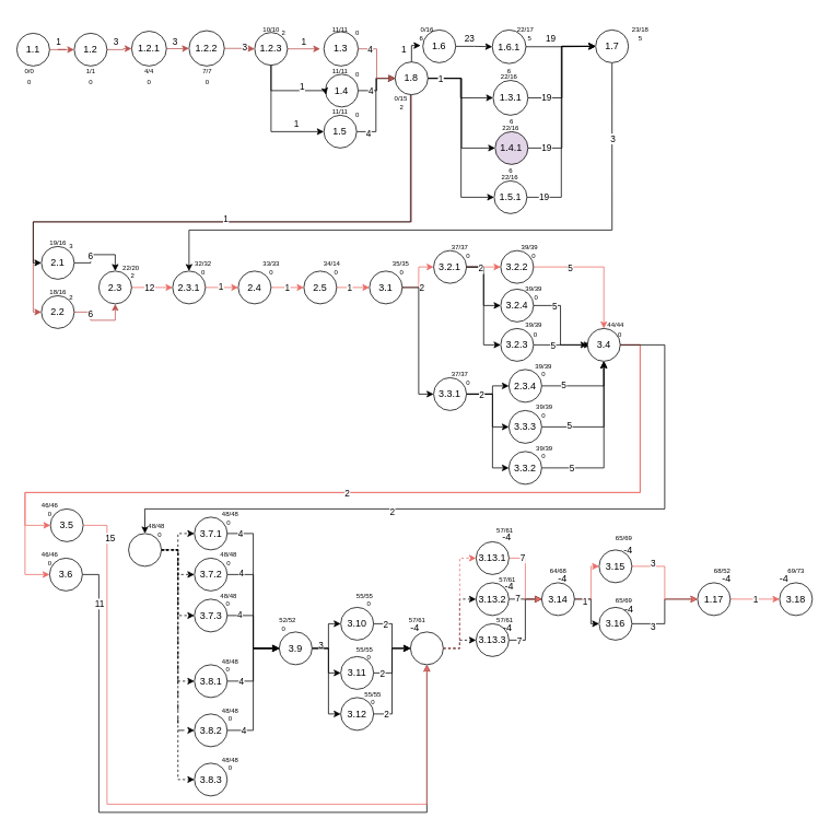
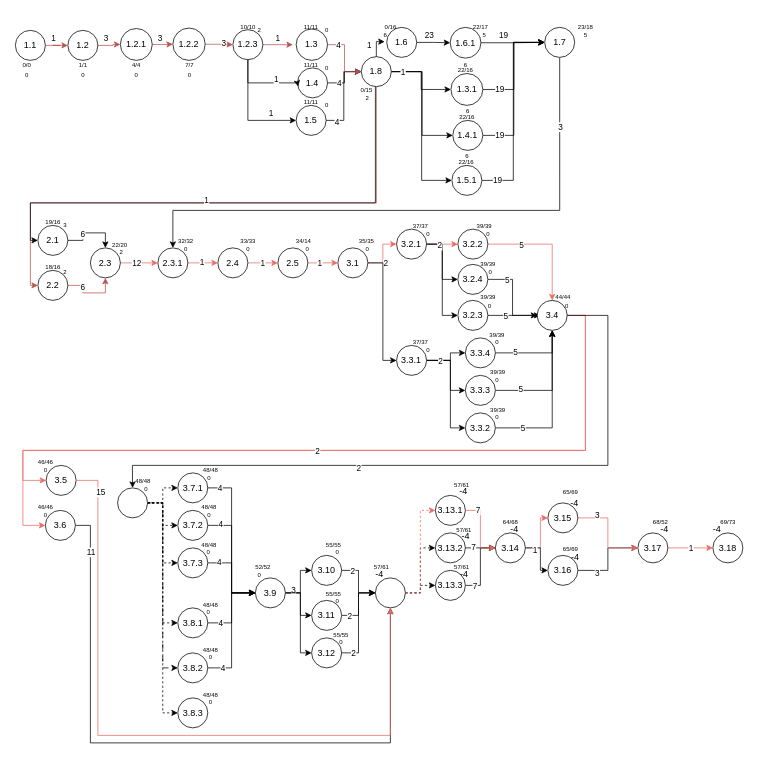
- <mxCell id="31" value="1.4.1" style="ellipse;whiteSpace=wrap;html=1;aspect=fixed;fillColor=#e1d5e7;" vertex="1" parent="1"><mxGeometry x="603.25" y="160" width="40" height="40" as="geometry" /></mxCell>
+ <mxCell id="31" value="1.4.1" style="ellipse;whiteSpace=wrap;html=1;aspect=fixed;" vertex="1" parent="1"><mxGeometry x="603.25" y="160" width="40" height="40" as="geometry" /></mxCell>
- <mxCell id="142" value="2.3.4" style="ellipse;whiteSpace=wrap;html=1;aspect=fixed;" vertex="1" parent="1"><mxGeometry x="620" y="450" width="40" height="40" as="geometry" /></mxCell>
+ <mxCell id="142" value="3.3.4" style="ellipse;whiteSpace=wrap;html=1;aspect=fixed;" vertex="1" parent="1"><mxGeometry x="620" y="450" width="40" height="40" as="geometry" /></mxCell>
- <mxCell id="205" value="1.17" style="ellipse;whiteSpace=wrap;html=1;aspect=fixed;" vertex="1" parent="1"><mxGeometry x="850" y="710" width="40" height="40" as="geometry" /></mxCell>
+ <mxCell id="205" value="3.17" style="ellipse;whiteSpace=wrap;html=1;aspect=fixed;" vertex="1" parent="1"><mxGeometry x="850" y="710" width="40" height="40" as="geometry" /></mxCell>
